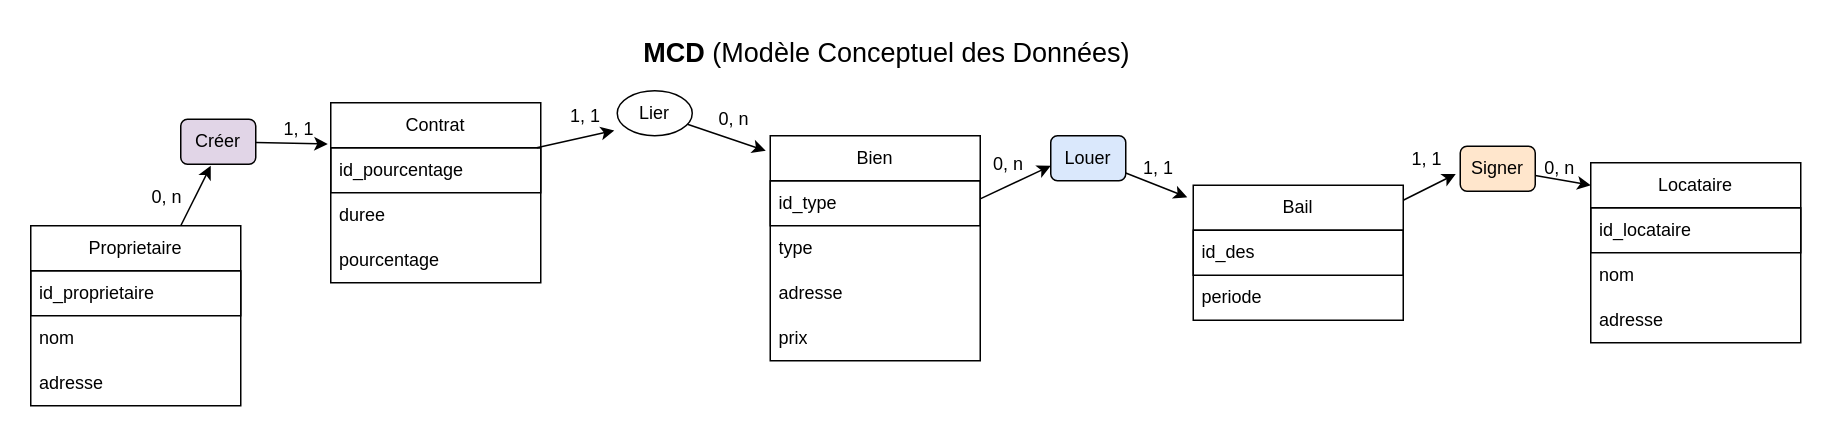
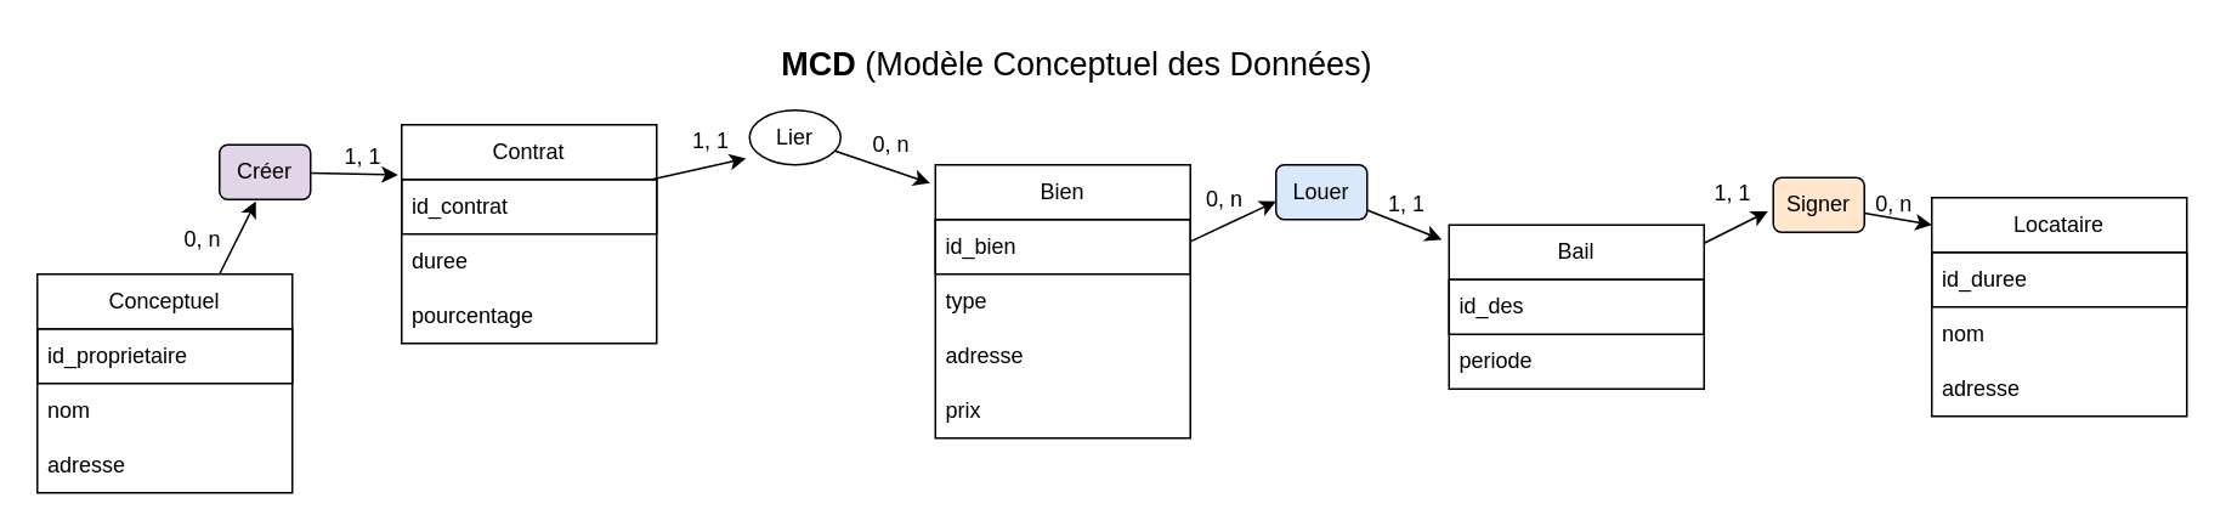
- <mxCell id="8" value="id_pourcentage" style="text;strokeColor=default;fillColor=none;align=left;verticalAlign=middle;spacingLeft=4;spacingRight=4;overflow=hidden;points=[[0,0.5],[1,0.5]];portConstraint=eastwest;rotatable=0;whiteSpace=wrap;html=1;" parent="7" vertex="1"><mxGeometry y="30" width="140" height="30" as="geometry" /></mxCell>
+ <mxCell id="8" value="id_contrat" style="text;strokeColor=default;fillColor=none;align=left;verticalAlign=middle;spacingLeft=4;spacingRight=4;overflow=hidden;points=[[0,0.5],[1,0.5]];portConstraint=eastwest;rotatable=0;whiteSpace=wrap;html=1;" parent="7" vertex="1"><mxGeometry y="30" width="140" height="30" as="geometry" /></mxCell>
- <mxCell id="13" value="id_type" style="text;strokeColor=default;fillColor=none;align=left;verticalAlign=middle;spacingLeft=4;spacingRight=4;overflow=hidden;points=[[0,0.5],[1,0.5]];portConstraint=eastwest;rotatable=0;whiteSpace=wrap;html=1;" parent="12" vertex="1"><mxGeometry y="30" width="140" height="30" as="geometry" /></mxCell>
+ <mxCell id="13" value="id_bien" style="text;strokeColor=default;fillColor=none;align=left;verticalAlign=middle;spacingLeft=4;spacingRight=4;overflow=hidden;points=[[0,0.5],[1,0.5]];portConstraint=eastwest;rotatable=0;whiteSpace=wrap;html=1;" parent="12" vertex="1"><mxGeometry y="30" width="140" height="30" as="geometry" /></mxCell>
- <mxCell id="22" value="id_locataire" style="text;strokeColor=default;fillColor=none;align=left;verticalAlign=middle;spacingLeft=4;spacingRight=4;overflow=hidden;points=[[0,0.5],[1,0.5]];portConstraint=eastwest;rotatable=0;whiteSpace=wrap;html=1;" parent="21" vertex="1"><mxGeometry y="30" width="140" height="30" as="geometry" /></mxCell>
+ <mxCell id="22" value="id_duree" style="text;strokeColor=default;fillColor=none;align=left;verticalAlign=middle;spacingLeft=4;spacingRight=4;overflow=hidden;points=[[0,0.5],[1,0.5]];portConstraint=eastwest;rotatable=0;whiteSpace=wrap;html=1;" parent="21" vertex="1"><mxGeometry y="30" width="140" height="30" as="geometry" /></mxCell>
- <mxCell id="3" value="Proprietaire" style="swimlane;fontStyle=0;childLayout=stackLayout;horizontal=1;startSize=30;horizontalStack=0;resizeParent=1;resizeParentMax=0;resizeLast=0;collapsible=1;marginBottom=0;whiteSpace=wrap;html=1;" parent="1" vertex="1"><mxGeometry x="20" y="150" width="140" height="120" as="geometry" /></mxCell>
+ <mxCell id="3" value="Conceptuel" style="swimlane;fontStyle=0;childLayout=stackLayout;horizontal=1;startSize=30;horizontalStack=0;resizeParent=1;resizeParentMax=0;resizeLast=0;collapsible=1;marginBottom=0;whiteSpace=wrap;html=1;" parent="1" vertex="1"><mxGeometry x="20" y="150" width="140" height="120" as="geometry" /></mxCell>
